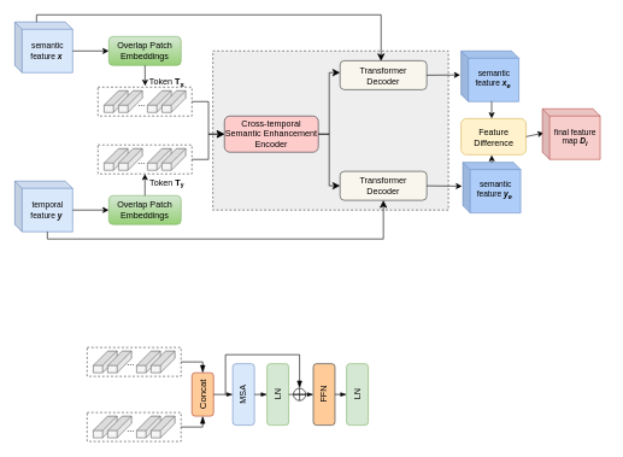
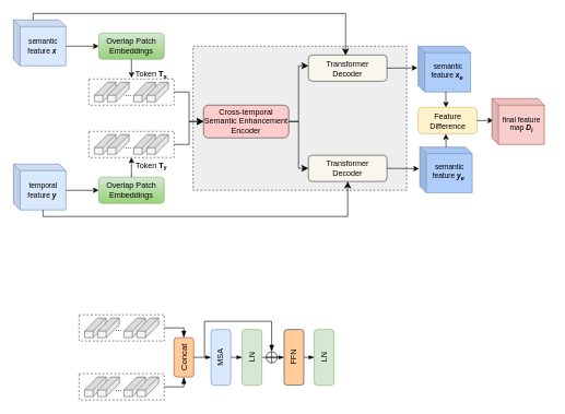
- <mxCell id="44" value="Feature Difference" style="rounded=1;whiteSpace=wrap;html=1;fillColor=#fff2cc;strokeColor=#d6b656;" vertex="1" parent="1"><mxGeometry x="637.5" y="163.5" width="90" height="50" as="geometry" /></mxCell>
+ <mxCell id="44" value="Feature Difference" style="rounded=1;whiteSpace=wrap;html=1;fillColor=#fff2cc;strokeColor=#d6b656;" vertex="1" parent="1"><mxGeometry x="637.5" y="163.5" width="90" height="40" as="geometry" /></mxCell>
